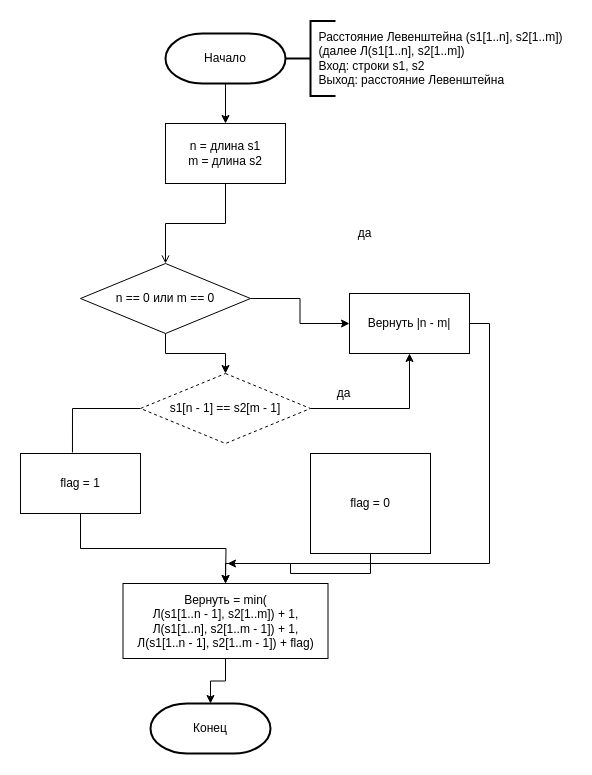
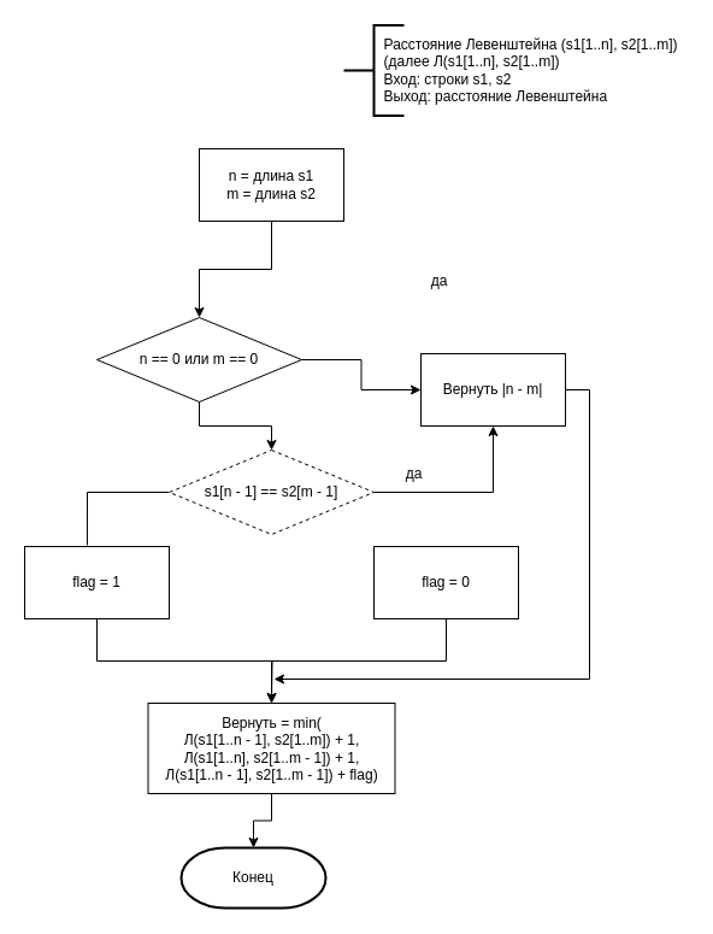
- <mxCell id="5" value="Начало" style="strokeWidth=2;html=1;shape=mxgraph.flowchart.terminator;whiteSpace=wrap;" vertex="1" parent="1"><mxGeometry x="165" y="33" width="120" height="50" as="geometry" /></mxCell>
- <mxCell id="4" style="edgeStyle=orthogonalEdgeStyle;rounded=0;orthogonalLoop=1;jettySize=auto;html=1;exitX=0.5;exitY=1;exitDx=0;exitDy=0;exitPerimeter=0;entryX=0.5;entryY=0;entryDx=0;entryDy=0;" edge="1" parent="1" source="5" target="3"><mxGeometry relative="1" as="geometry" /></mxCell>
- <mxCell id="2" style="edgeStyle=orthogonalEdgeStyle;rounded=0;orthogonalLoop=1;jettySize=auto;html=1;exitX=0.5;exitY=1;exitDx=0;exitDy=0;entryX=0.5;entryY=0;entryDx=0;entryDy=0;endArrow=open;" edge="1" parent="1" source="3" target="10"><mxGeometry relative="1" as="geometry" /></mxCell>
+ <mxCell id="2" style="edgeStyle=orthogonalEdgeStyle;rounded=0;orthogonalLoop=1;jettySize=auto;html=1;exitX=0.5;exitY=1;exitDx=0;exitDy=0;entryX=0.5;entryY=0;entryDx=0;entryDy=0;" edge="1" parent="1" source="3" target="10"><mxGeometry relative="1" as="geometry" /></mxCell>
- <mxCell id="17" value="flag = 0" style="rounded=0;whiteSpace=wrap;html=1;" vertex="1" parent="1"><mxGeometry x="310" y="453" width="120" height="100" as="geometry" /></mxCell>
+ <mxCell id="17" value="flag = 0" style="rounded=0;whiteSpace=wrap;html=1;" vertex="1" parent="1"><mxGeometry x="310" y="453" width="120" height="60" as="geometry" /></mxCell>
